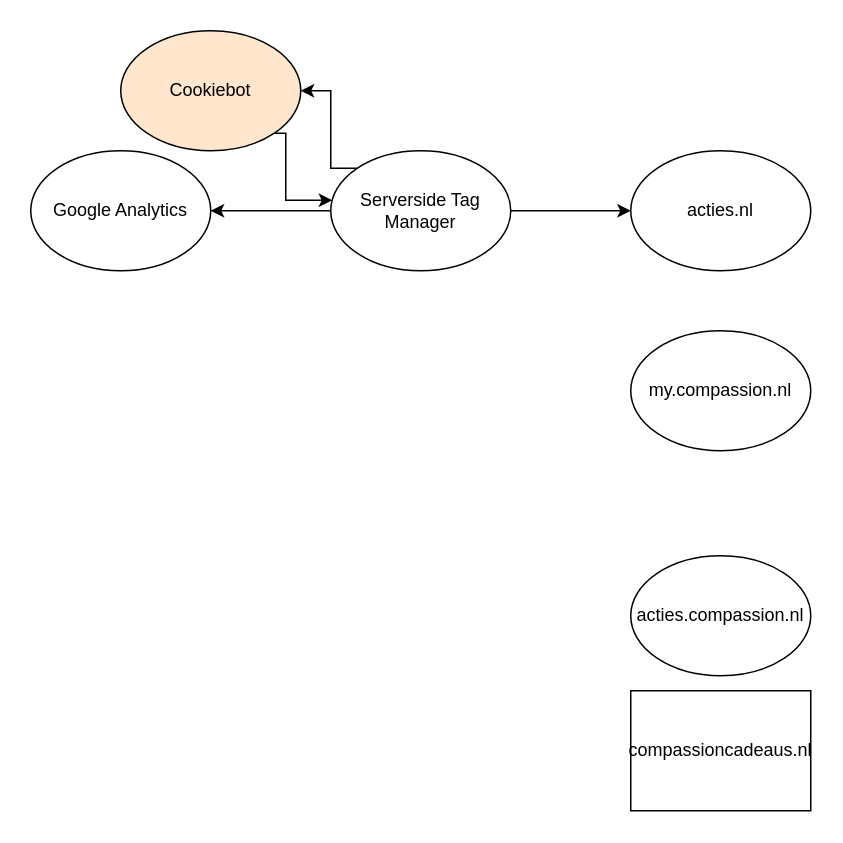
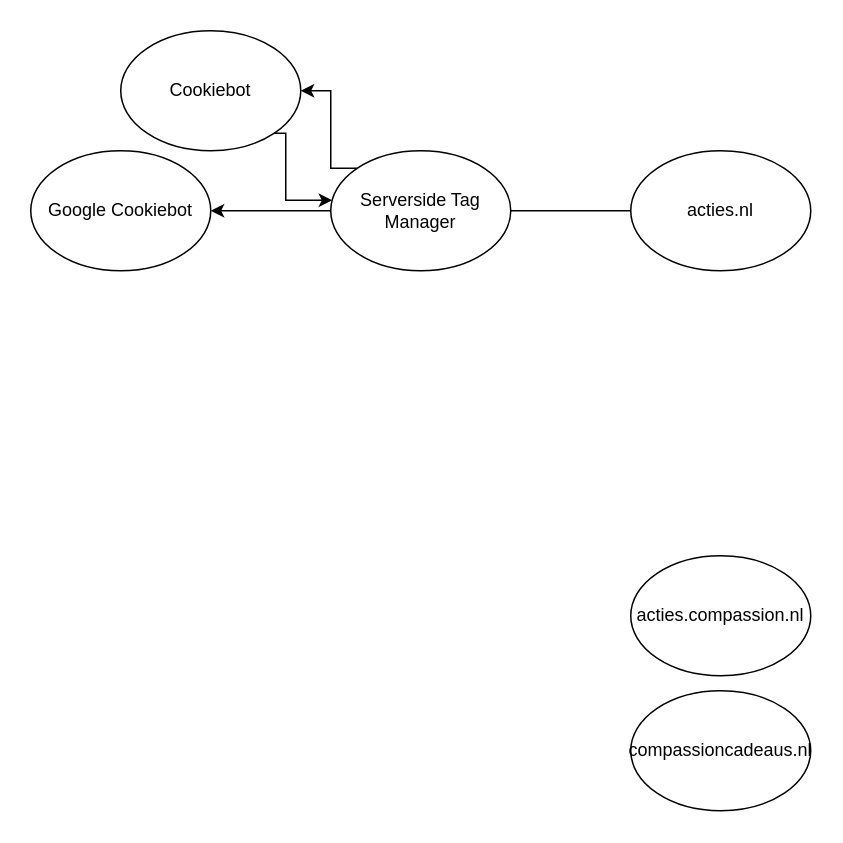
- <mxCell id="12" value="Cookiebot" style="ellipse;whiteSpace=wrap;html=1;fillColor=#ffe6cc;" vertex="1" parent="1"><mxGeometry x="80" y="20" width="120" height="80" as="geometry" /></mxCell>
+ <mxCell id="12" value="Cookiebot" style="ellipse;whiteSpace=wrap;html=1;" vertex="1" parent="1"><mxGeometry x="80" y="20" width="120" height="80" as="geometry" /></mxCell>
- <mxCell id="10" value="Google Analytics" style="ellipse;whiteSpace=wrap;html=1;" vertex="1" parent="1"><mxGeometry x="20" y="100" width="120" height="80" as="geometry" /></mxCell>
+ <mxCell id="10" value="Google Cookiebot" style="ellipse;whiteSpace=wrap;html=1;" vertex="1" parent="1"><mxGeometry x="20" y="100" width="120" height="80" as="geometry" /></mxCell>
- <mxCell id="8" value="" style="edgeStyle=orthogonalEdgeStyle;rounded=0;orthogonalLoop=1;jettySize=auto;html=1;" edge="1" parent="1" source="9" target="2"><mxGeometry relative="1" as="geometry" /></mxCell>
+ <mxCell id="8" value="" style="edgeStyle=orthogonalEdgeStyle;rounded=0;orthogonalLoop=1;jettySize=auto;html=1;endArrow=none;" edge="1" parent="1" source="9" target="2"><mxGeometry relative="1" as="geometry" /></mxCell>
- <mxCell id="3" value="my.compassion.nl" style="ellipse;whiteSpace=wrap;html=1;" vertex="1" parent="1"><mxGeometry x="420" y="220" width="120" height="80" as="geometry" /></mxCell>
- <mxCell id="5" value="compassioncadeaus.nl" style="whiteSpace=wrap;html=1;rounded=0;" vertex="1" parent="1"><mxGeometry x="420" y="460" width="120" height="80" as="geometry" /></mxCell>
+ <mxCell id="5" value="compassioncadeaus.nl" style="ellipse;whiteSpace=wrap;html=1;" vertex="1" parent="1"><mxGeometry x="420" y="460" width="120" height="80" as="geometry" /></mxCell>
